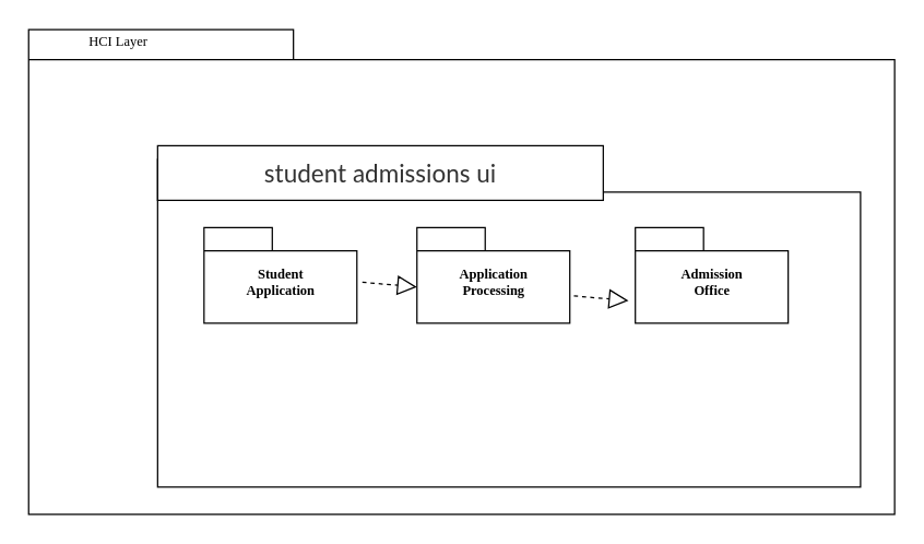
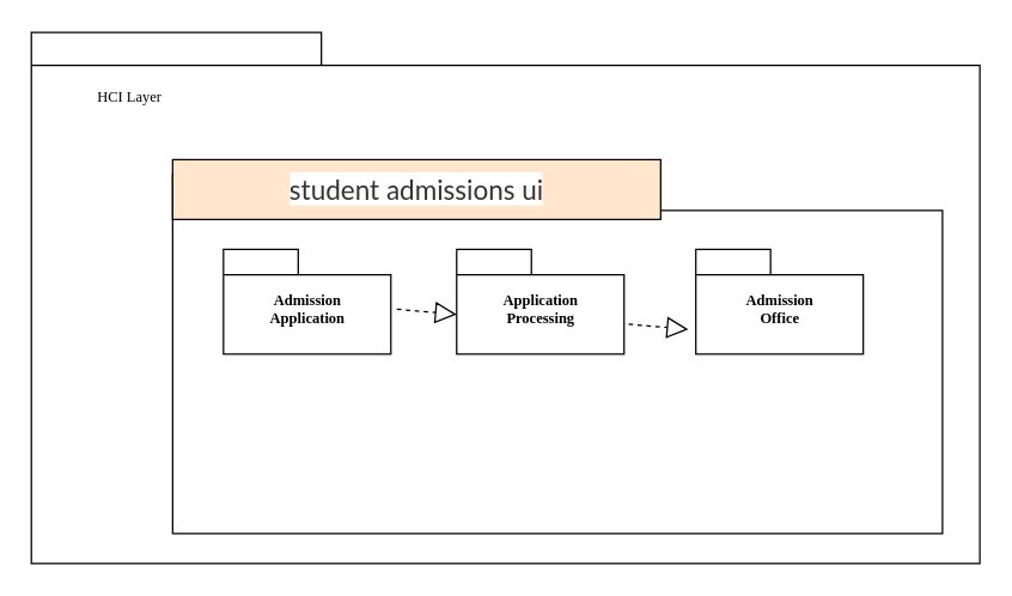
- <mxCell id="7" value="HCI Layer" style="text;html=1;align=left;verticalAlign=top;spacingTop=-4;fontSize=10;fontFamily=Verdana" parent="1" vertex="1"><mxGeometry x="62.5" y="20.5" width="130" height="20" as="geometry" /></mxCell>
+ <mxCell id="7" value="HCI Layer" style="text;html=1;align=left;verticalAlign=top;spacingTop=-4;fontSize=10;fontFamily=Verdana" parent="1" vertex="1"><mxGeometry x="62.5" y="55.5" width="130" height="20" as="geometry" /></mxCell>
- <mxCell id="8" value="&lt;span style=&quot;color: rgb(51 , 51 , 51) ; font-family: &amp;#34;lato extended&amp;#34; , &amp;#34;lato&amp;#34; , &amp;#34;helvetica neue&amp;#34; , &amp;#34;helvetica&amp;#34; , &amp;#34;arial&amp;#34; , sans-serif ; font-size: 18px ; background-color: rgb(255 , 255 , 255)&quot;&gt;student admissions ui&lt;/span&gt;" style="rounded=0;whiteSpace=wrap;html=1;" vertex="1" parent="1"><mxGeometry x="115" y="106" width="326.5" height="40" as="geometry" /></mxCell>
+ <mxCell id="8" value="&lt;span style=&quot;color: rgb(51 , 51 , 51) ; font-family: &amp;#34;lato extended&amp;#34; , &amp;#34;lato&amp;#34; , &amp;#34;helvetica neue&amp;#34; , &amp;#34;helvetica&amp;#34; , &amp;#34;arial&amp;#34; , sans-serif ; font-size: 18px ; background-color: rgb(255 , 255 , 255)&quot;&gt;student admissions ui&lt;/span&gt;" style="rounded=0;whiteSpace=wrap;html=1;fillColor=#ffe6cc;" vertex="1" parent="1"><mxGeometry x="115" y="106" width="326.5" height="40" as="geometry" /></mxCell>
- <mxCell id="5" value="Student &lt;br&gt;Application" style="shape=folder;fontStyle=1;spacingTop=10;tabWidth=50;tabHeight=17;tabPosition=left;html=1;rounded=0;shadow=0;comic=0;labelBackgroundColor=none;strokeColor=#000000;strokeWidth=1;fillColor=#ffffff;fontFamily=Verdana;fontSize=10;fontColor=#000000;align=center;" parent="1" vertex="1"><mxGeometry x="149" y="166" width="112" height="70" as="geometry" /></mxCell>
+ <mxCell id="5" value="Admission &lt;br&gt;Application" style="shape=folder;fontStyle=1;spacingTop=10;tabWidth=50;tabHeight=17;tabPosition=left;html=1;rounded=0;shadow=0;comic=0;labelBackgroundColor=none;strokeColor=#000000;strokeWidth=1;fillColor=#ffffff;fontFamily=Verdana;fontSize=10;fontColor=#000000;align=center;" parent="1" vertex="1"><mxGeometry x="149" y="166" width="112" height="70" as="geometry" /></mxCell>
